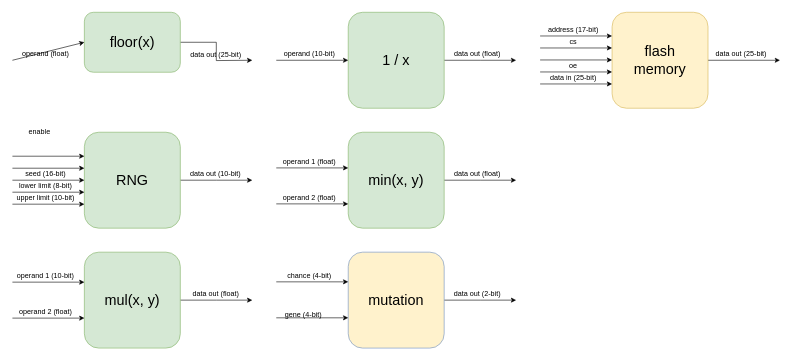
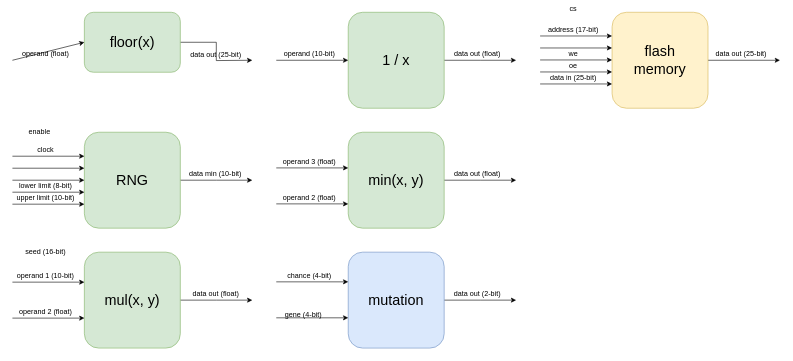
- <mxCell id="50" value="cs" style="text;html=1;align=center;verticalAlign=middle;resizable=0;points=[];autosize=1;" vertex="1" parent="1"><mxGeometry x="940" y="59.5" width="30" height="20" as="geometry" /></mxCell>
+ <mxCell id="50" value="cs" style="text;html=1;align=center;verticalAlign=middle;resizable=0;points=[];autosize=1;" vertex="1" parent="1"><mxGeometry x="940" y="4.5" width="30" height="20" as="geometry" /></mxCell>
+ <mxCell id="52" value="we" style="text;html=1;align=center;verticalAlign=middle;resizable=0;points=[];autosize=1;" vertex="1" parent="1"><mxGeometry x="940" y="79.5" width="30" height="20" as="geometry" /></mxCell>
+ <mxCell id="19" value="clock" style="text;html=1;align=center;verticalAlign=middle;resizable=0;points=[];autosize=1;" vertex="1" parent="1"><mxGeometry x="55" y="240" width="40" height="20" as="geometry" /></mxCell>
- <mxCell id="36" value="operand 1 (float)" style="text;html=1;align=center;verticalAlign=middle;resizable=0;points=[];autosize=1;" vertex="1" parent="1"><mxGeometry x="465" y="259.5" width="100" height="20" as="geometry" /></mxCell>
+ <mxCell id="36" value="operand 3 (float)" style="text;html=1;align=center;verticalAlign=middle;resizable=0;points=[];autosize=1;" vertex="1" parent="1"><mxGeometry x="465" y="259.5" width="100" height="20" as="geometry" /></mxCell>
- <mxCell id="23" value="seed (16-bit)" style="text;html=1;align=center;verticalAlign=middle;resizable=0;points=[];autosize=1;" vertex="1" parent="1"><mxGeometry x="35" y="280" width="80" height="20" as="geometry" /></mxCell>
+ <mxCell id="23" value="seed (16-bit)" style="text;html=1;align=center;verticalAlign=middle;resizable=0;points=[];autosize=1;" vertex="1" parent="1"><mxGeometry x="35" y="410" width="80" height="20" as="geometry" /></mxCell>
- <mxCell id="26" value="data out (10-bit)&amp;nbsp;" style="text;html=1;align=center;verticalAlign=middle;resizable=0;points=[];autosize=1;" vertex="1" parent="1"><mxGeometry x="310" y="280" width="100" height="20" as="geometry" /></mxCell>
+ <mxCell id="26" value="data min (10-bit)&amp;nbsp;" style="text;html=1;align=center;verticalAlign=middle;resizable=0;points=[];autosize=1;" vertex="1" parent="1"><mxGeometry x="310" y="280" width="100" height="20" as="geometry" /></mxCell>
- <mxCell id="13" value="&lt;font style=&quot;font-size: 24px&quot;&gt;mutation&lt;/font&gt;" style="rounded=1;whiteSpace=wrap;html=1;fillColor=#fff2cc;strokeColor=#6c8ebf;" parent="1" vertex="1"><mxGeometry x="580" y="420" width="160" height="160" as="geometry" /></mxCell>
+ <mxCell id="13" value="&lt;font style=&quot;font-size: 24px&quot;&gt;mutation&lt;/font&gt;" style="rounded=1;whiteSpace=wrap;html=1;fillColor=#dae8fc;strokeColor=#6c8ebf;" parent="1" vertex="1"><mxGeometry x="580" y="420" width="160" height="160" as="geometry" /></mxCell>
